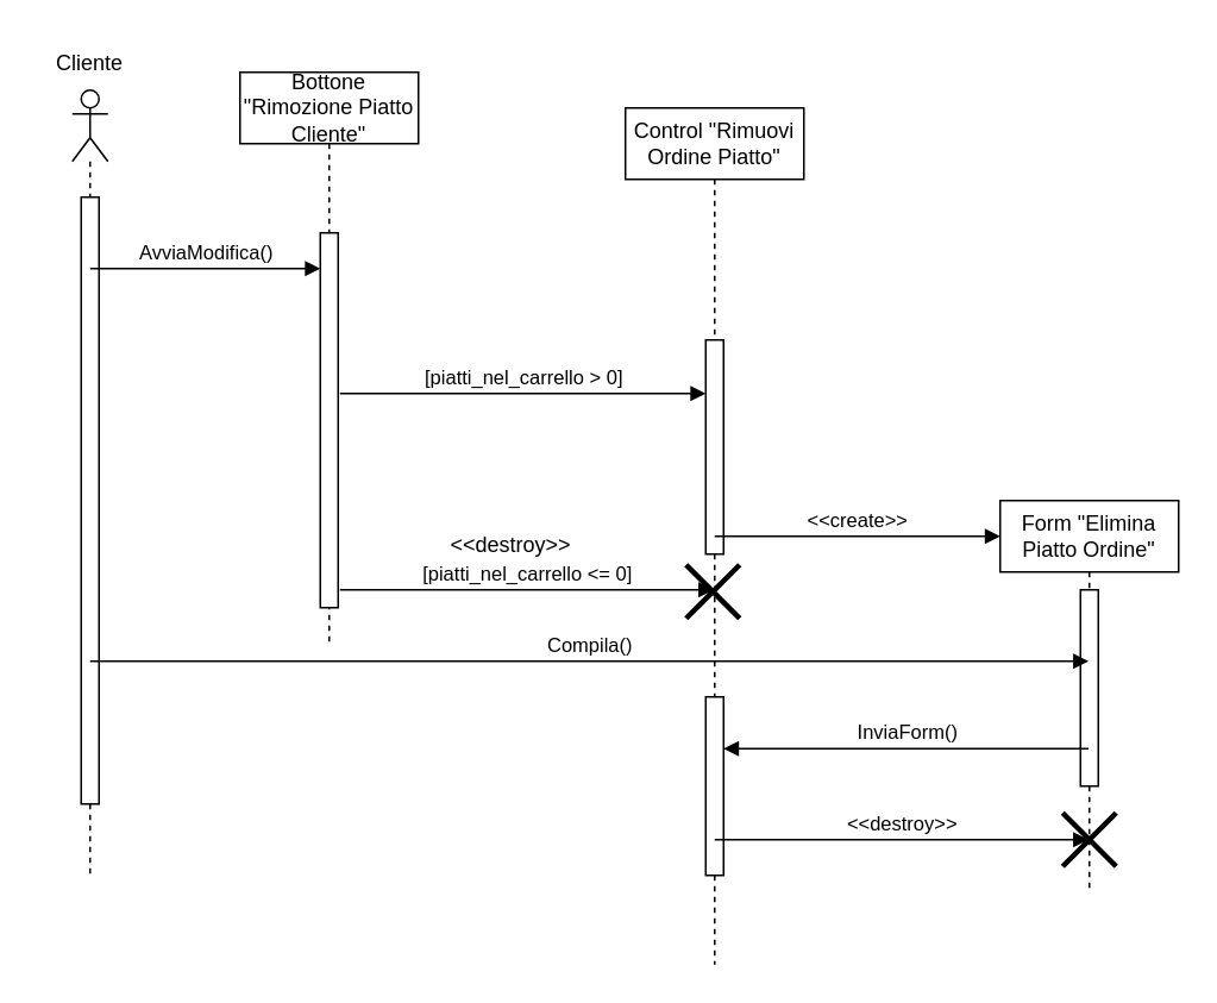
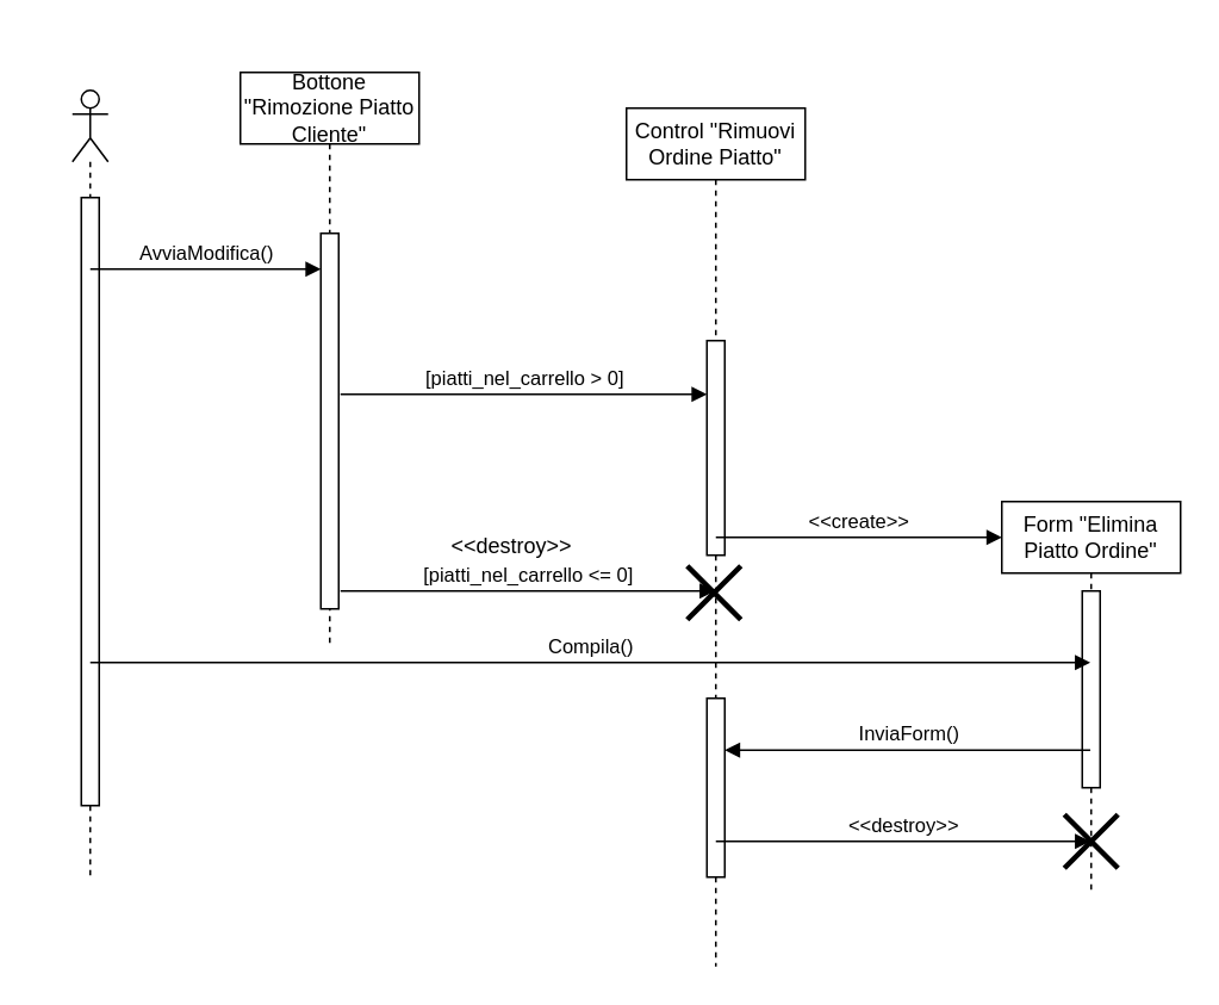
- <mxCell id="4" value="Cliente" style="text;html=1;strokeColor=none;fillColor=none;align=center;verticalAlign=middle;whiteSpace=wrap;rounded=0;" parent="1" vertex="1"><mxGeometry x="20" y="20" width="60" height="30" as="geometry" /></mxCell>
